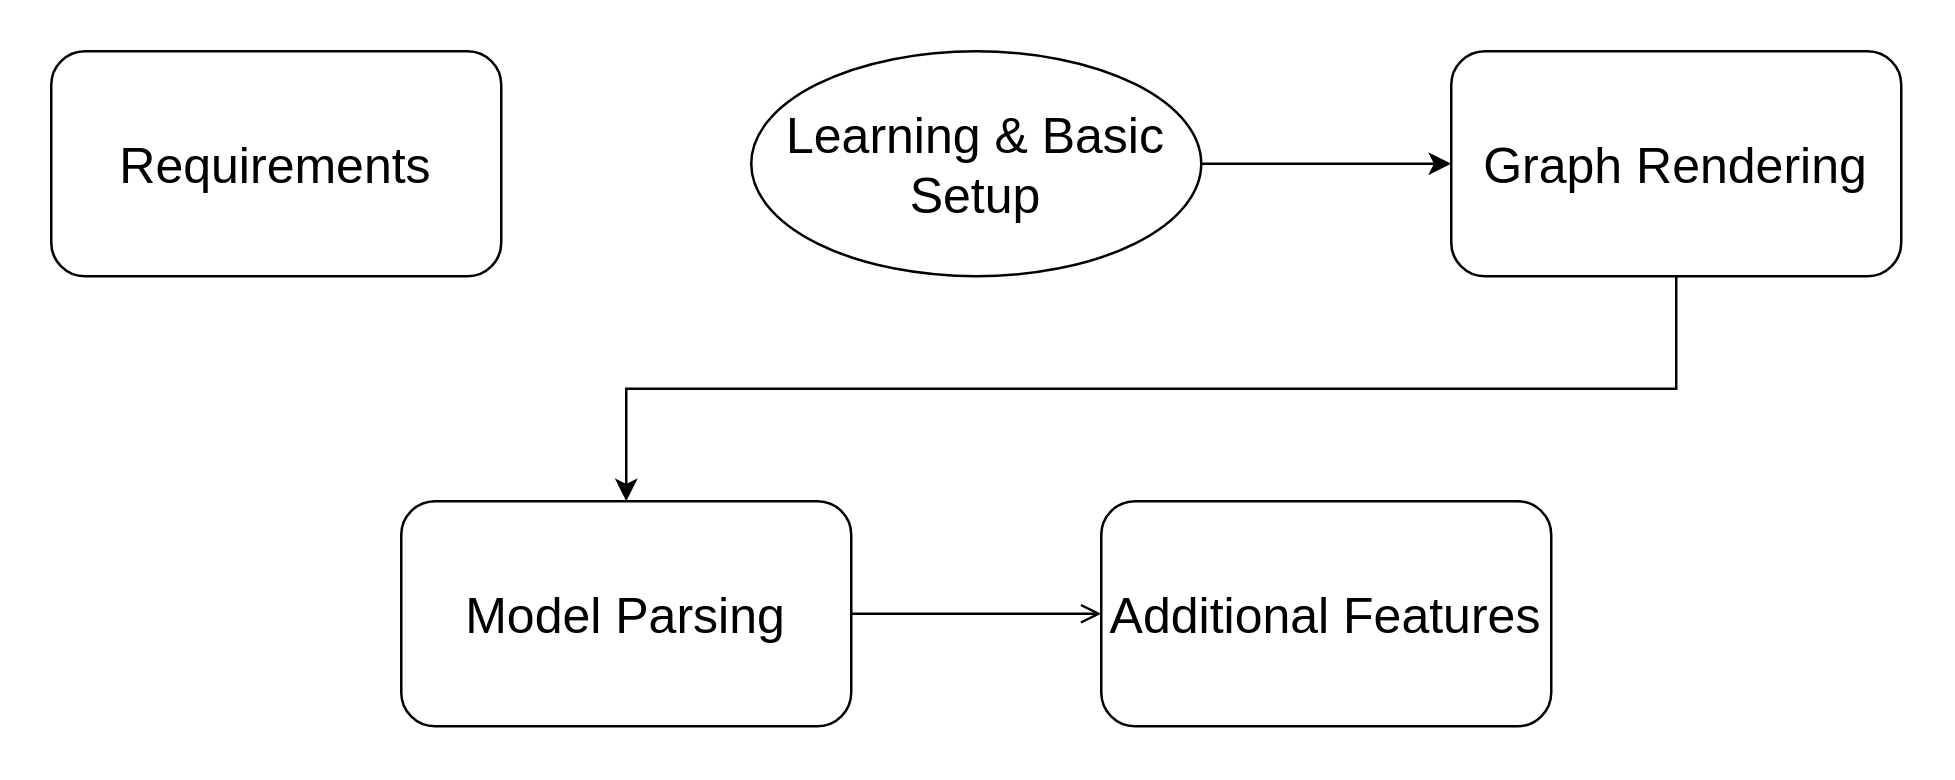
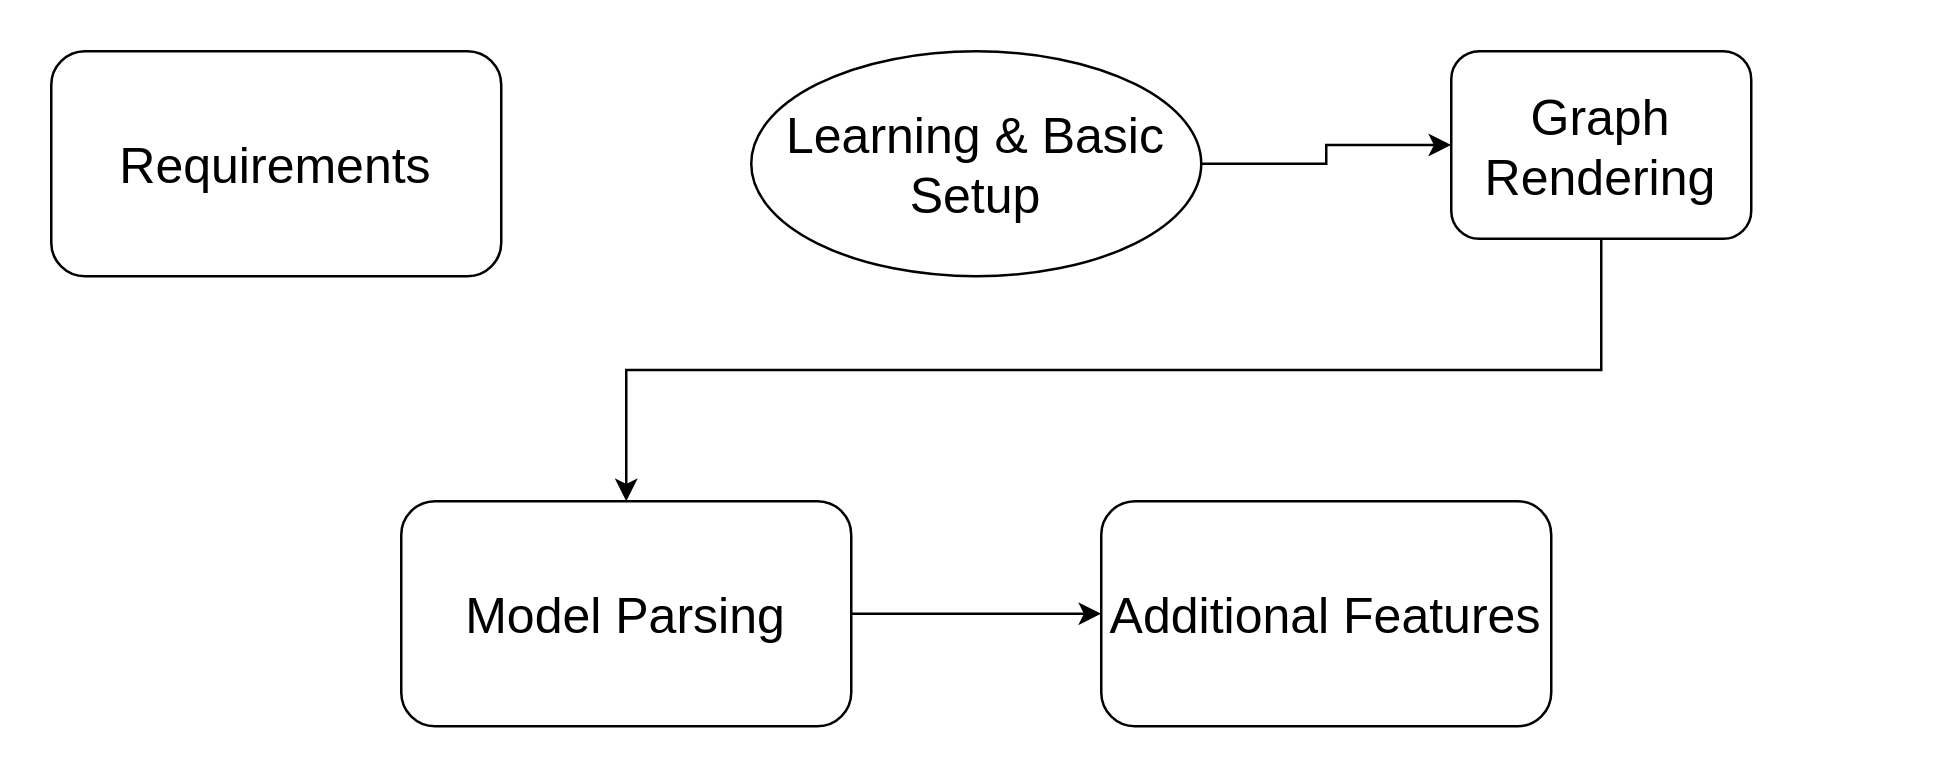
- <mxCell id="5" value="&lt;font style=&quot;font-size: 20px;&quot;&gt;Graph Rendering&lt;/font&gt;" style="rounded=1;whiteSpace=wrap;html=1;" vertex="1" parent="1"><mxGeometry x="580" y="20" width="180" height="90" as="geometry" /></mxCell>
+ <mxCell id="5" value="&lt;font style=&quot;font-size: 20px;&quot;&gt;Graph Rendering&lt;/font&gt;" style="rounded=1;whiteSpace=wrap;html=1;" vertex="1" parent="1"><mxGeometry x="580" y="20" width="120" height="75" as="geometry" /></mxCell>
- <mxCell id="6" style="edgeStyle=orthogonalEdgeStyle;rounded=0;orthogonalLoop=1;jettySize=auto;html=1;exitX=1;exitY=0.5;exitDx=0;exitDy=0;entryX=0;entryY=0.5;entryDx=0;entryDy=0;endArrow=open;" edge="1" parent="1" source="7" target="9"><mxGeometry relative="1" as="geometry" /></mxCell>
+ <mxCell id="6" style="edgeStyle=orthogonalEdgeStyle;rounded=0;orthogonalLoop=1;jettySize=auto;html=1;exitX=1;exitY=0.5;exitDx=0;exitDy=0;entryX=0;entryY=0.5;entryDx=0;entryDy=0;" edge="1" parent="1" source="7" target="9"><mxGeometry relative="1" as="geometry" /></mxCell>
